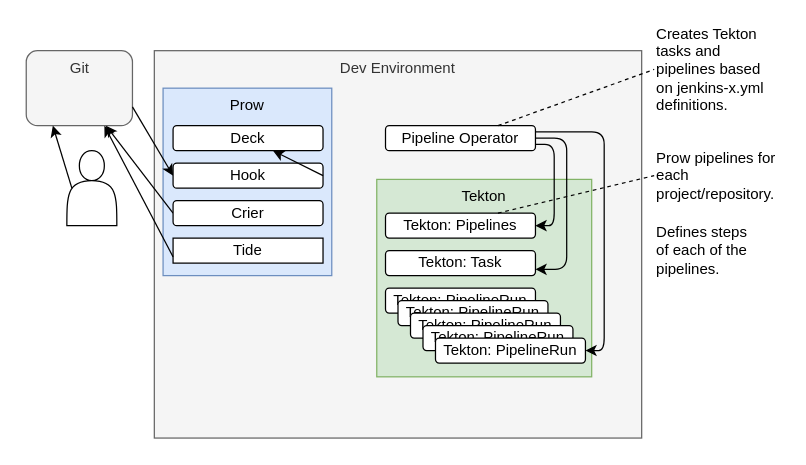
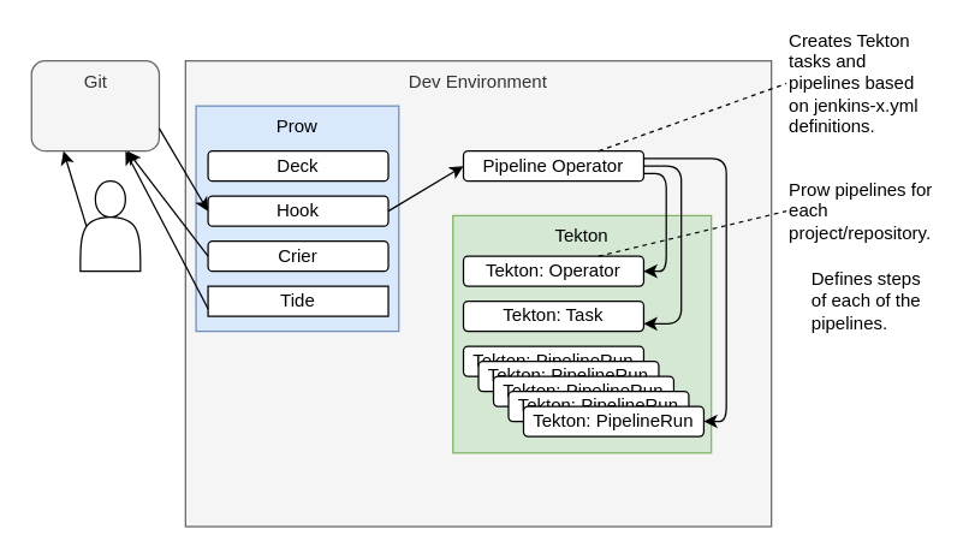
- <mxCell id="12" value="" style="endArrow=classic;html=1;exitX=1;exitY=0.5;exitDx=0;exitDy=0;" parent="1" source="5" target="8" edge="1"><mxGeometry width="50" height="50" relative="1" as="geometry"><mxPoint x="23" y="360" as="sourcePoint" /><mxPoint x="73" y="310" as="targetPoint" /></mxGeometry></mxCell>
+ <mxCell id="12" value="" style="endArrow=classic;html=1;exitX=1;exitY=0.5;exitDx=0;exitDy=0;entryX=0;entryY=0.5;entryDx=0;entryDy=0;" parent="1" source="5" target="11" edge="1"><mxGeometry width="50" height="50" relative="1" as="geometry"><mxPoint x="23" y="360" as="sourcePoint" /><mxPoint x="73" y="310" as="targetPoint" /></mxGeometry></mxCell>
- <mxCell id="15" value="Tekton: Pipelines" style="rounded=1;whiteSpace=wrap;html=1;" parent="1" vertex="1"><mxGeometry x="308" y="170" width="120" height="20" as="geometry" /></mxCell>
+ <mxCell id="15" value="Tekton: Operator" style="rounded=1;whiteSpace=wrap;html=1;" parent="1" vertex="1"><mxGeometry x="308" y="170" width="120" height="20" as="geometry" /></mxCell>
- <mxCell id="28" value="&lt;div&gt;&lt;span&gt;Defines steps of each of the pipelines.&lt;/span&gt;&lt;/div&gt;" style="text;html=1;strokeColor=none;fillColor=none;align=left;verticalAlign=middle;whiteSpace=wrap;rounded=0;" parent="1" vertex="1"><mxGeometry x="523" y="180" width="80" height="40" as="geometry" /></mxCell>
+ <mxCell id="28" value="&lt;div&gt;&lt;span&gt;Defines steps of each of the pipelines.&lt;/span&gt;&lt;/div&gt;" style="text;html=1;strokeColor=none;fillColor=none;align=left;verticalAlign=middle;whiteSpace=wrap;rounded=0;" parent="1" vertex="1"><mxGeometry x="538" y="180" width="80" height="40" as="geometry" /></mxCell>
